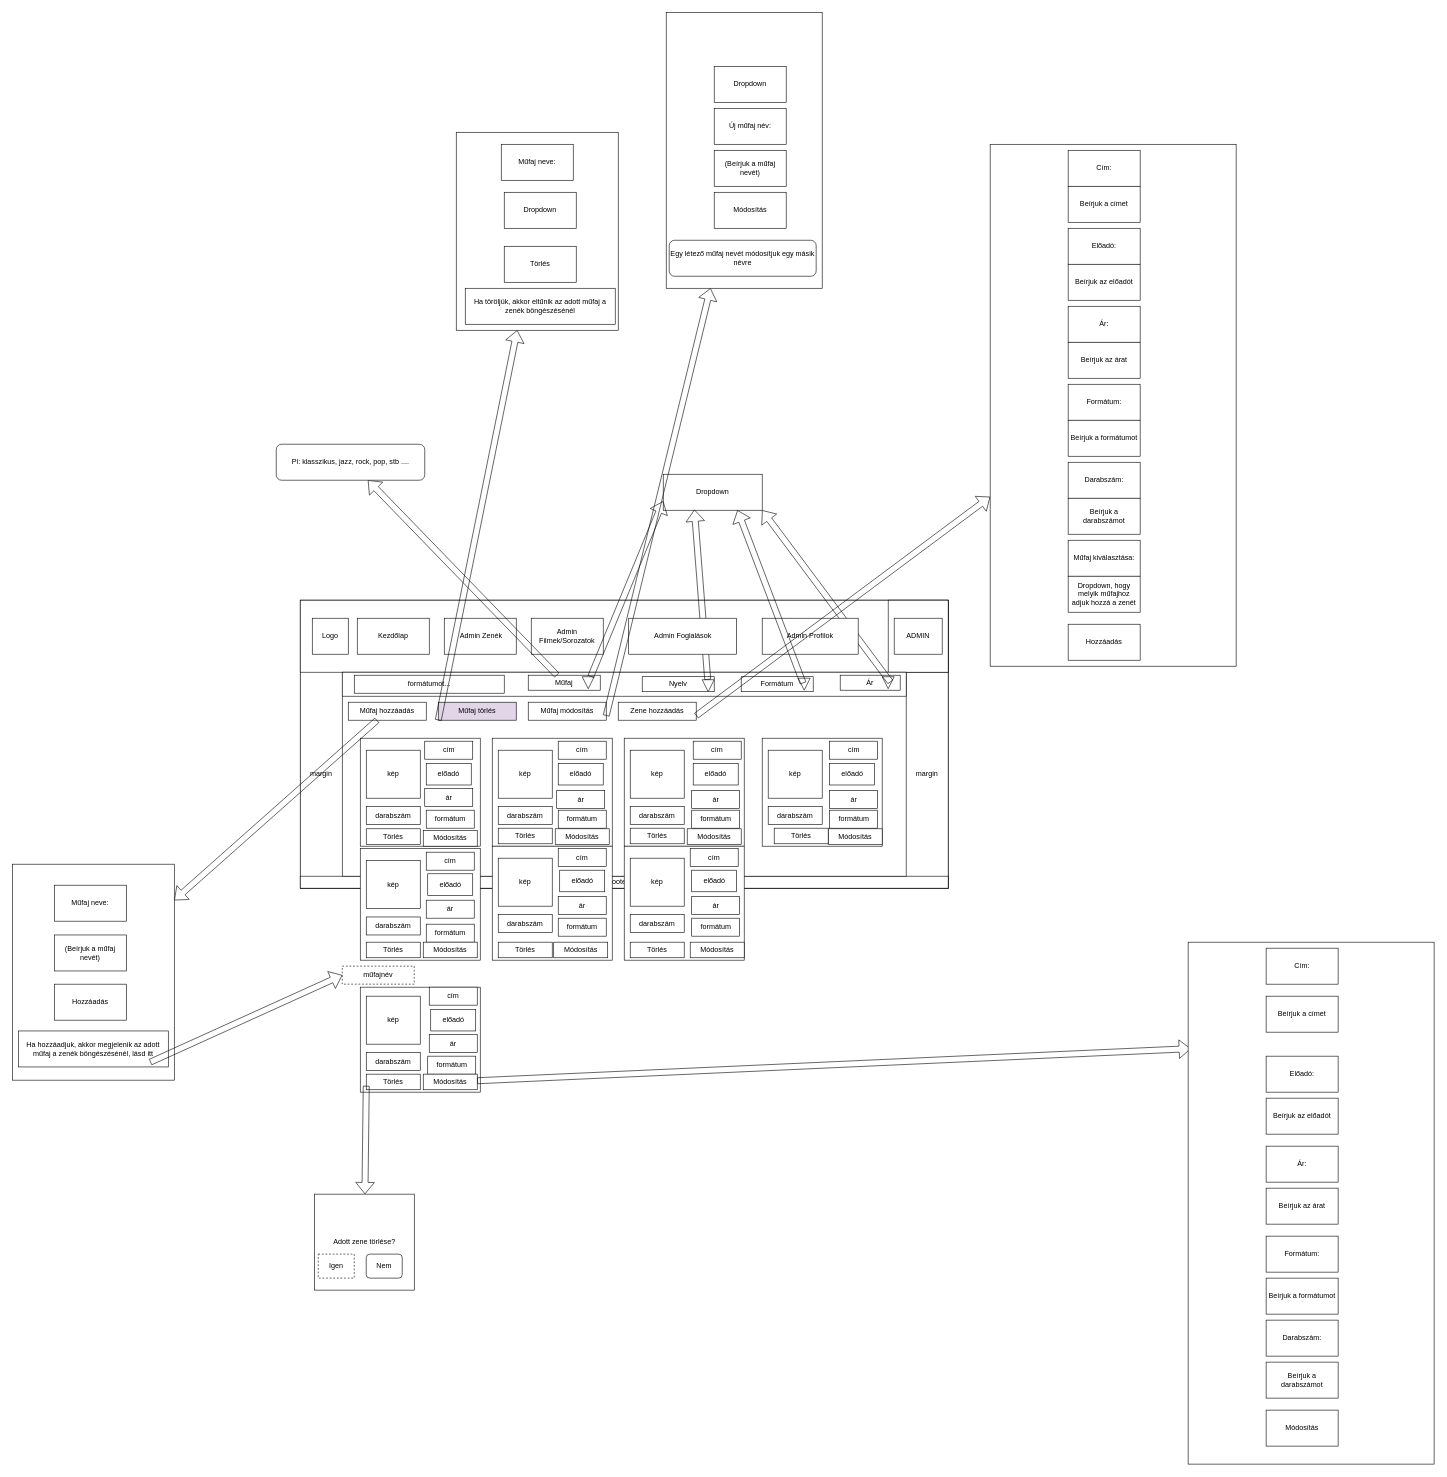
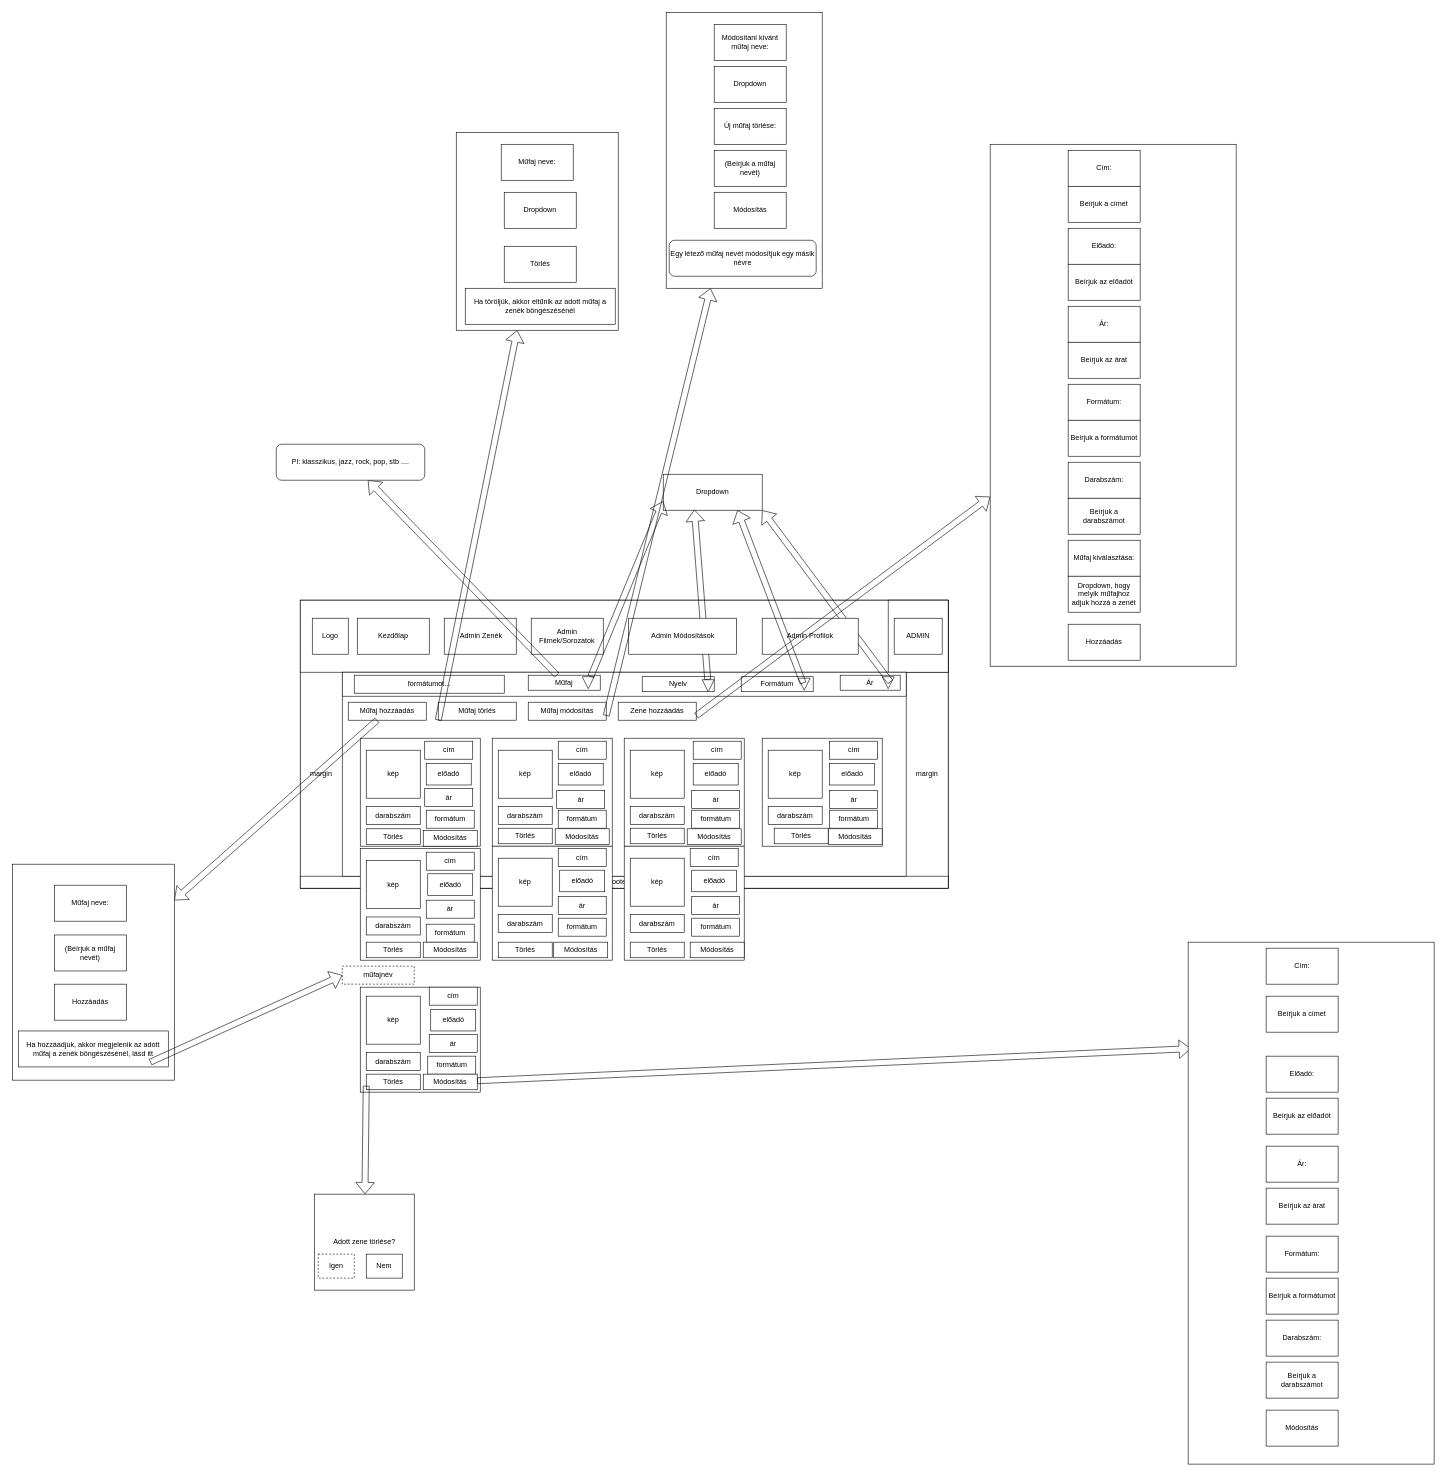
+ <mxCell id="158" value="Módosítani kívánt műfaj neve:" style="rounded=0;whiteSpace=wrap;html=1;" vertex="1" parent="1"><mxGeometry x="1190" y="40" width="120" height="60" as="geometry" /></mxCell>
- <mxCell id="160" value="Új műfaj név:" style="rounded=0;whiteSpace=wrap;html=1;" vertex="1" parent="1"><mxGeometry x="1190" y="180" width="120" height="60" as="geometry" /></mxCell>
+ <mxCell id="160" value="Új műfaj törlése:" style="rounded=0;whiteSpace=wrap;html=1;" vertex="1" parent="1"><mxGeometry x="1190" y="180" width="120" height="60" as="geometry" /></mxCell>
- <mxCell id="140" value="Admin Foglalások" style="rounded=0;whiteSpace=wrap;html=1;" vertex="1" parent="1"><mxGeometry x="1047.5" y="1030" width="180" height="60" as="geometry" /></mxCell>
+ <mxCell id="140" value="Admin Módosítások" style="rounded=0;whiteSpace=wrap;html=1;" vertex="1" parent="1"><mxGeometry x="1047.5" y="1030" width="180" height="60" as="geometry" /></mxCell>
- <mxCell id="121" value="Műfaj törlés" style="rounded=0;whiteSpace=wrap;html=1;fillColor=#e1d5e7;" vertex="1" parent="1"><mxGeometry x="730" y="1170" width="130" height="30" as="geometry" /></mxCell>
+ <mxCell id="121" value="Műfaj törlés" style="rounded=0;whiteSpace=wrap;html=1;" vertex="1" parent="1"><mxGeometry x="730" y="1170" width="130" height="30" as="geometry" /></mxCell>
- <mxCell id="168" value="Nem" style="whiteSpace=wrap;html=1;rounded=1;" vertex="1" parent="1"><mxGeometry x="610" y="2090" width="60" height="40" as="geometry" /></mxCell>
+ <mxCell id="168" value="Nem" style="rounded=0;whiteSpace=wrap;html=1;" vertex="1" parent="1"><mxGeometry x="610" y="2090" width="60" height="40" as="geometry" /></mxCell>
